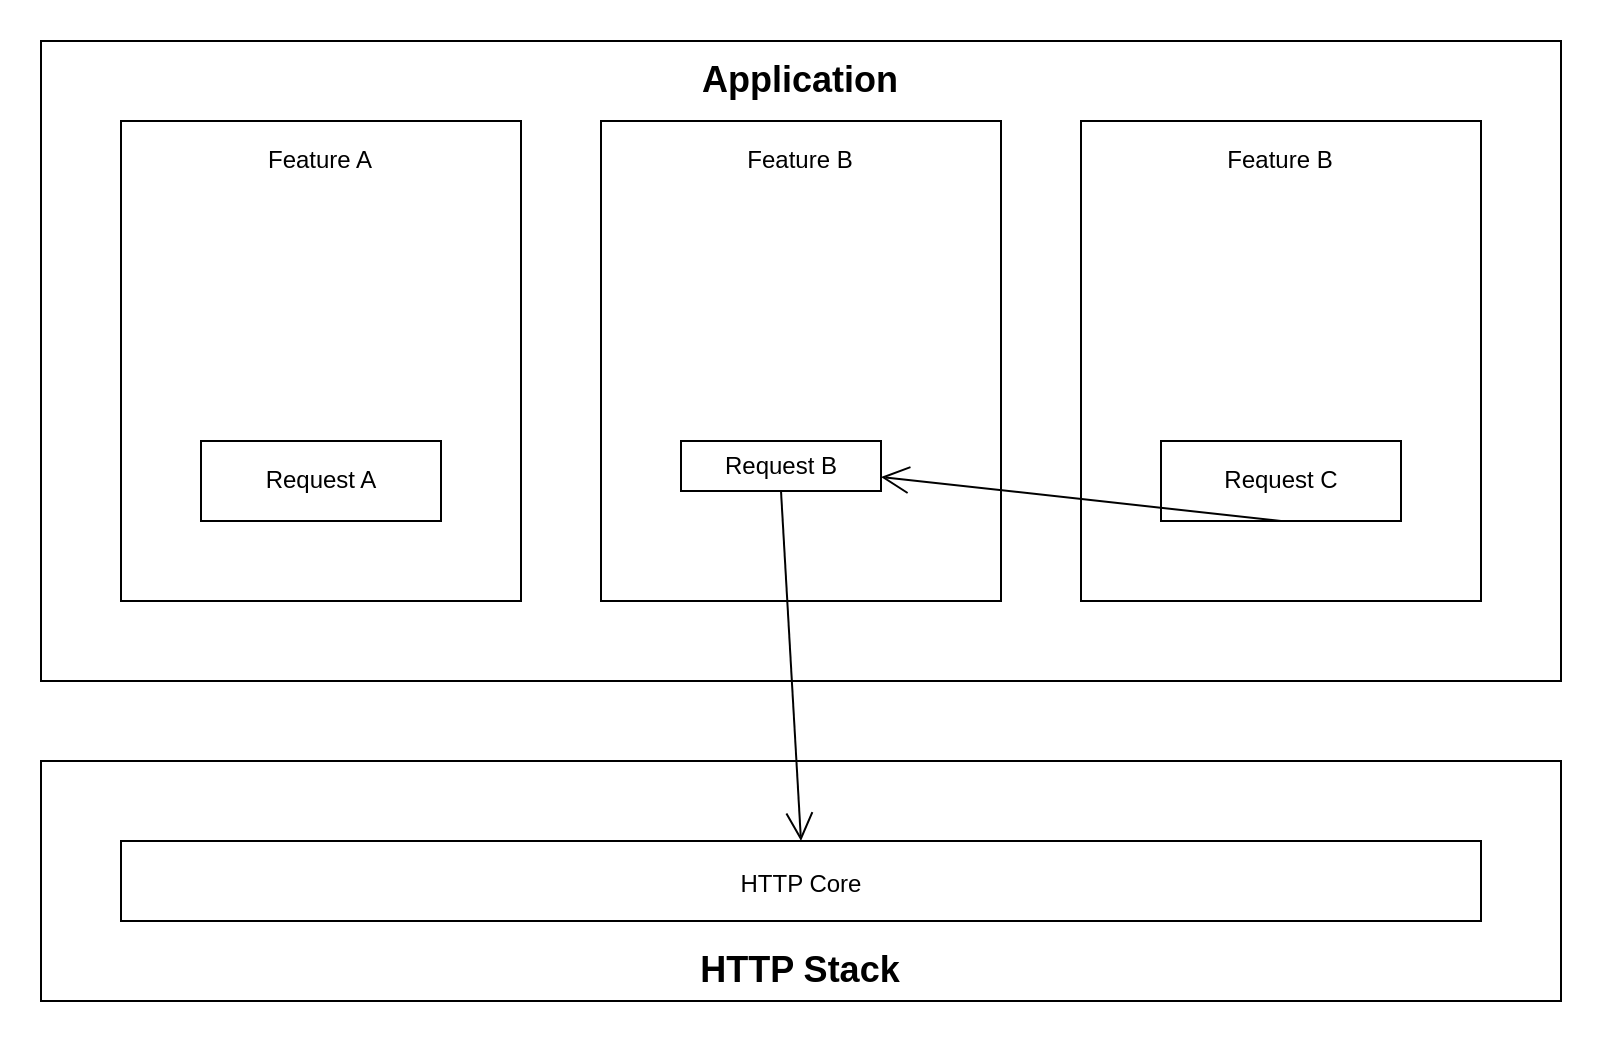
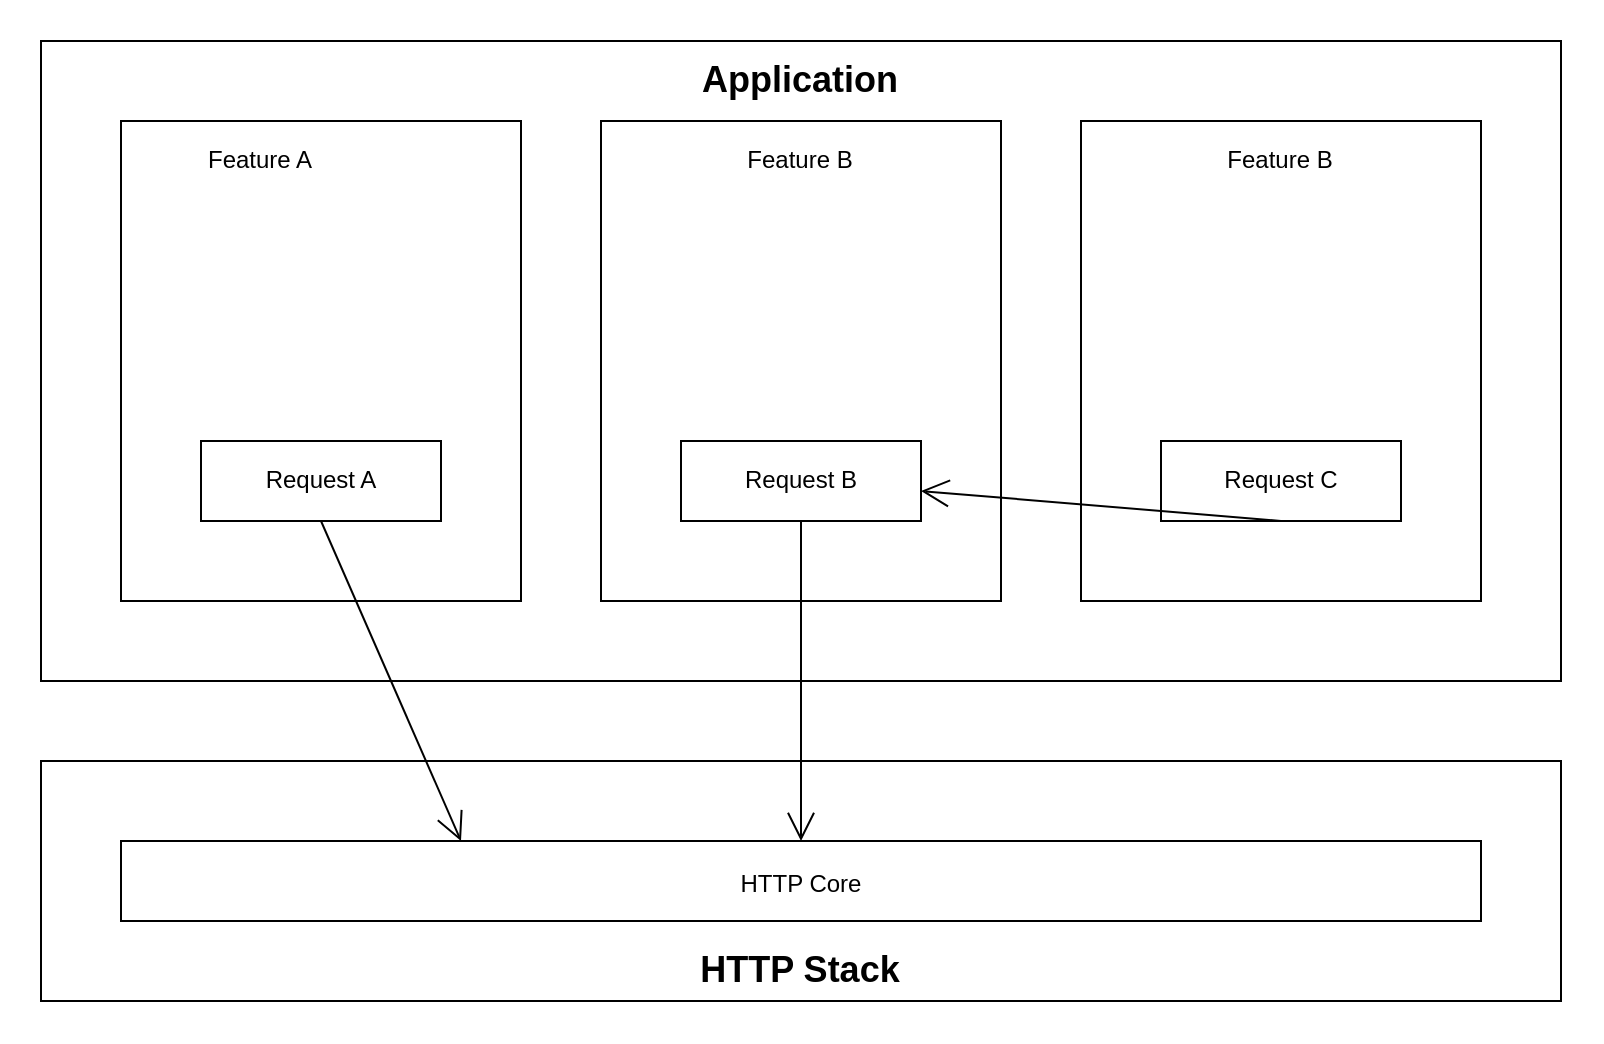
- <mxCell id="6" value="Feature A" style="text;html=1;strokeColor=none;fillColor=none;align=center;verticalAlign=middle;whiteSpace=wrap;rounded=0;autosize=1;" vertex="1" parent="1"><mxGeometry x="125" y="70" width="70" height="20" as="geometry" /></mxCell>
+ <mxCell id="6" value="Feature A" style="text;html=1;strokeColor=none;fillColor=none;align=center;verticalAlign=middle;whiteSpace=wrap;rounded=0;autosize=1;" vertex="1" parent="1"><mxGeometry x="95" y="70" width="70" height="20" as="geometry" /></mxCell>
- <mxCell id="9" value="Request B" style="html=1;" vertex="1" parent="1"><mxGeometry x="340" y="220" width="100" height="25" as="geometry" /></mxCell>
+ <mxCell id="9" value="Request B" style="html=1;" vertex="1" parent="1"><mxGeometry x="340" y="220" width="120" height="40" as="geometry" /></mxCell>
+ <mxCell id="16" value="" style="endArrow=open;endFill=1;endSize=12;html=1;fontSize=18;exitX=0.5;exitY=1;exitDx=0;exitDy=0;entryX=0.25;entryY=0;entryDx=0;entryDy=0;" edge="1" parent="1" source="5" target="14"><mxGeometry width="160" relative="1" as="geometry"><mxPoint x="150" y="360" as="sourcePoint" /><mxPoint x="310" y="360" as="targetPoint" /></mxGeometry></mxCell>
